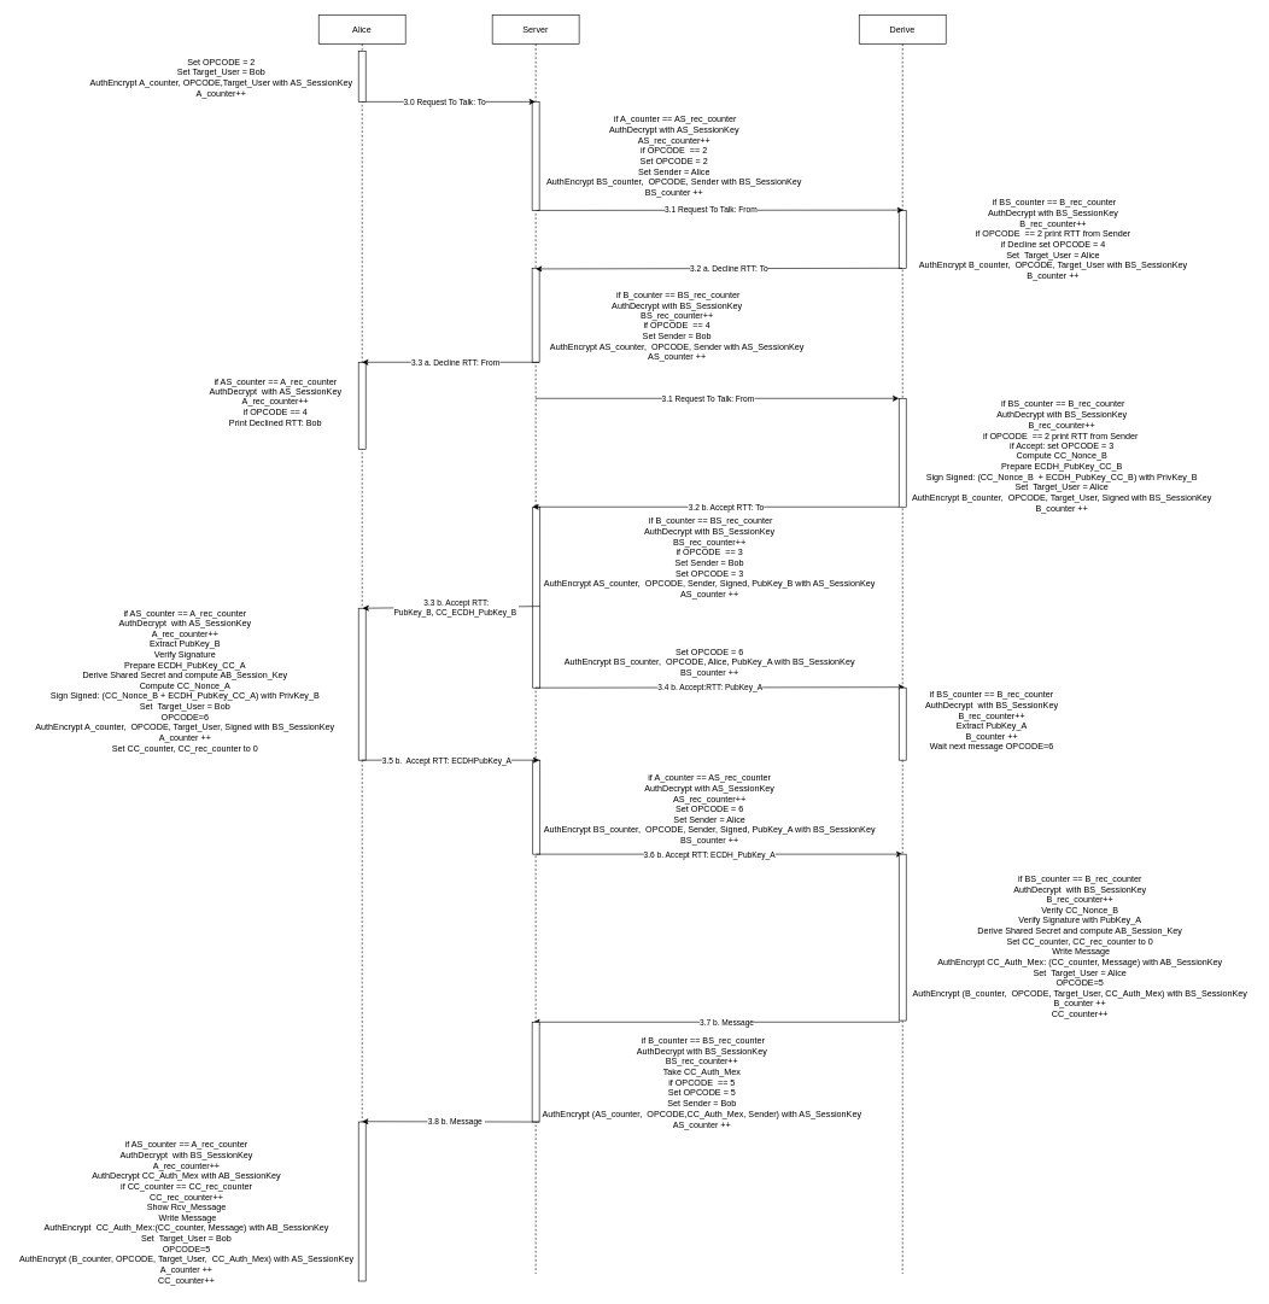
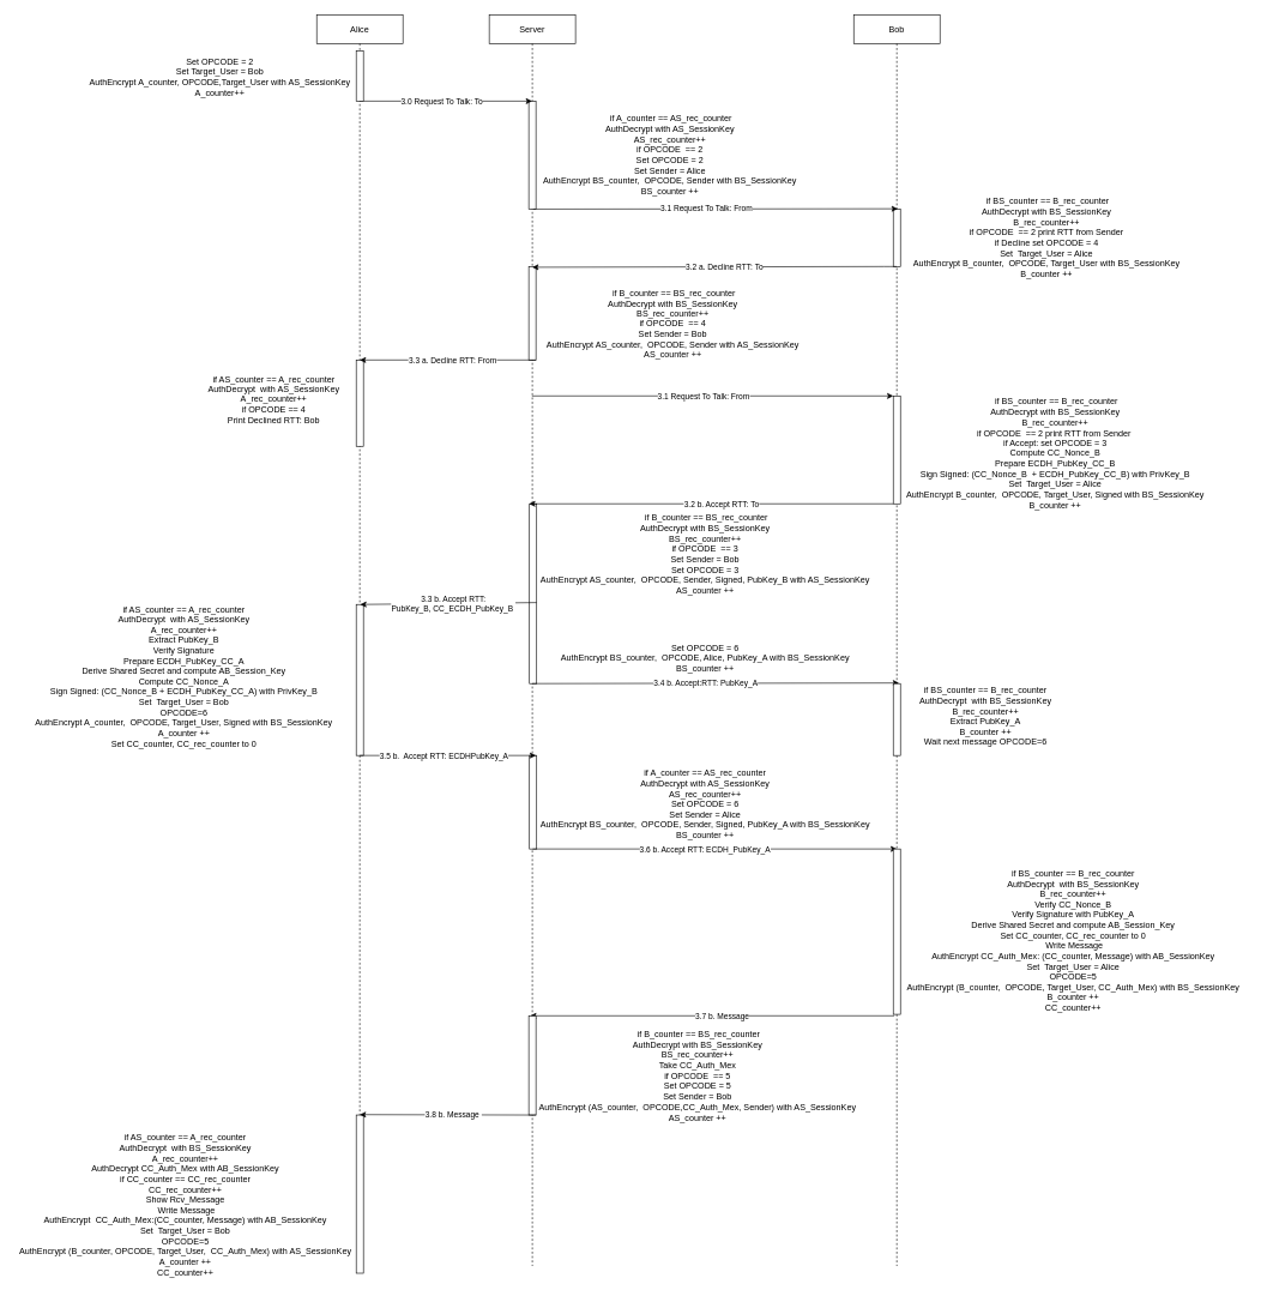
- <mxCell id="12" value="Derive" style="shape=umlLifeline;perimeter=lifelinePerimeter;container=1;collapsible=0;recursiveResize=0;rounded=0;shadow=0;strokeWidth=1;" parent="1" vertex="1"><mxGeometry x="1187" y="20" width="120" height="1740" as="geometry" /></mxCell>
+ <mxCell id="12" value="Bob" style="shape=umlLifeline;perimeter=lifelinePerimeter;container=1;collapsible=0;recursiveResize=0;rounded=0;shadow=0;strokeWidth=1;" parent="1" vertex="1"><mxGeometry x="1187" y="20" width="120" height="1740" as="geometry" /></mxCell>
